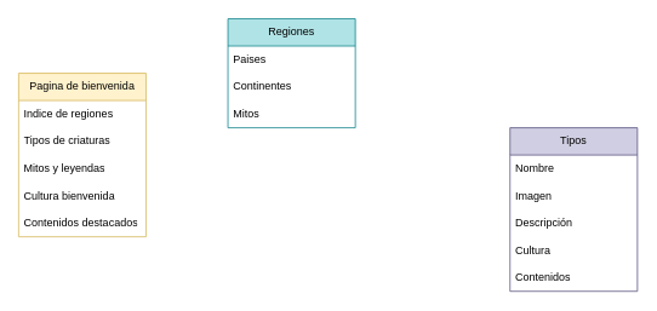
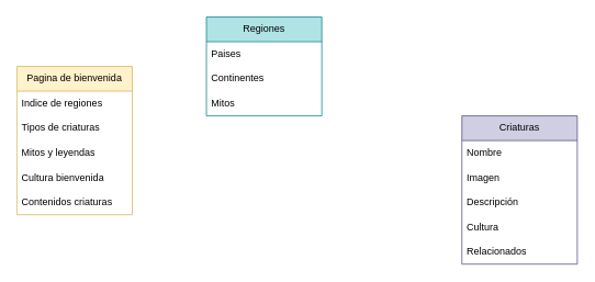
- <mxCell id="8" value="Tipos" style="swimlane;fontStyle=0;childLayout=stackLayout;horizontal=1;startSize=30;horizontalStack=0;resizeParent=1;resizeParentMax=0;resizeLast=0;collapsible=1;marginBottom=0;whiteSpace=wrap;html=1;fillColor=#d0cee2;strokeColor=#56517e;" vertex="1" parent="1"><mxGeometry x="560" y="140" width="140" height="180" as="geometry"><mxRectangle x="340" y="220" width="60" height="30" as="alternateBounds" /></mxGeometry></mxCell>
+ <mxCell id="8" value="Criaturas" style="swimlane;fontStyle=0;childLayout=stackLayout;horizontal=1;startSize=30;horizontalStack=0;resizeParent=1;resizeParentMax=0;resizeLast=0;collapsible=1;marginBottom=0;whiteSpace=wrap;html=1;fillColor=#d0cee2;strokeColor=#56517e;" vertex="1" parent="1"><mxGeometry x="560" y="140" width="140" height="180" as="geometry"><mxRectangle x="340" y="220" width="60" height="30" as="alternateBounds" /></mxGeometry></mxCell>
- <mxCell id="7" value="Contenidos destacados" style="text;strokeColor=none;fillColor=none;align=left;verticalAlign=middle;spacingLeft=4;spacingRight=4;overflow=hidden;points=[[0,0.5],[1,0.5]];portConstraint=eastwest;rotatable=0;whiteSpace=wrap;html=1;" vertex="1" parent="2"><mxGeometry y="150" width="140" height="30" as="geometry" /></mxCell>
+ <mxCell id="7" value="Contenidos criaturas" style="text;strokeColor=none;fillColor=none;align=left;verticalAlign=middle;spacingLeft=4;spacingRight=4;overflow=hidden;points=[[0,0.5],[1,0.5]];portConstraint=eastwest;rotatable=0;whiteSpace=wrap;html=1;" vertex="1" parent="2"><mxGeometry y="150" width="140" height="30" as="geometry" /></mxCell>
- <mxCell id="13" value="Contenidos" style="text;strokeColor=none;fillColor=none;align=left;verticalAlign=middle;spacingLeft=4;spacingRight=4;overflow=hidden;points=[[0,0.5],[1,0.5]];portConstraint=eastwest;rotatable=0;whiteSpace=wrap;html=1;" vertex="1" parent="8"><mxGeometry y="150" width="140" height="30" as="geometry" /></mxCell>
+ <mxCell id="13" value="Relacionados" style="text;strokeColor=none;fillColor=none;align=left;verticalAlign=middle;spacingLeft=4;spacingRight=4;overflow=hidden;points=[[0,0.5],[1,0.5]];portConstraint=eastwest;rotatable=0;whiteSpace=wrap;html=1;" vertex="1" parent="8"><mxGeometry y="150" width="140" height="30" as="geometry" /></mxCell>
